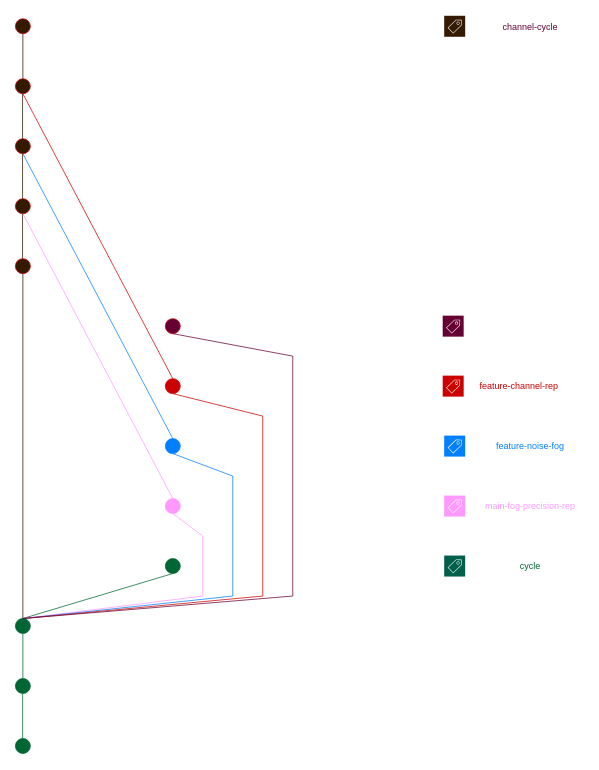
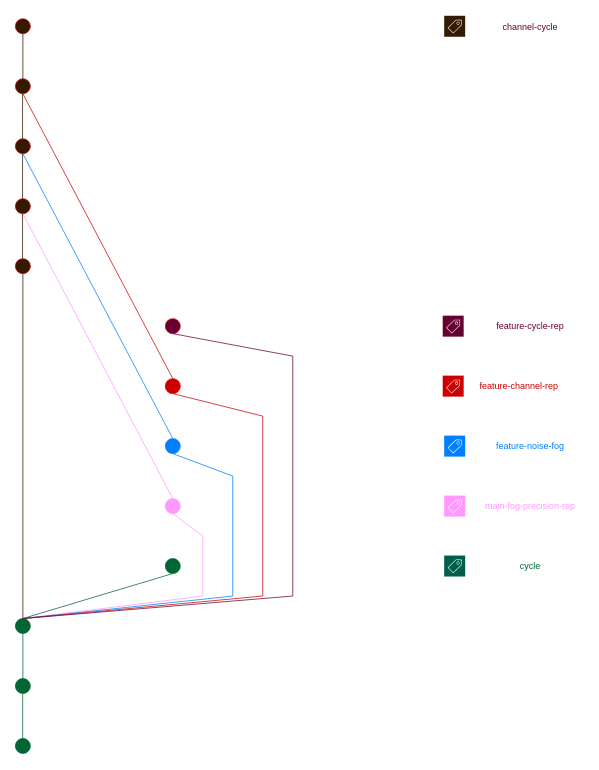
+ <mxCell id="32" value="&lt;font color=&quot;#660033&quot;&gt;feature-cycle-rep&lt;/font&gt;" style="text;html=1;align=center;verticalAlign=middle;whiteSpace=wrap;rounded=0;fontColor=#CC0000;" vertex="1" parent="1"><mxGeometry x="654" y="419" width="106" height="30" as="geometry" /></mxCell>
